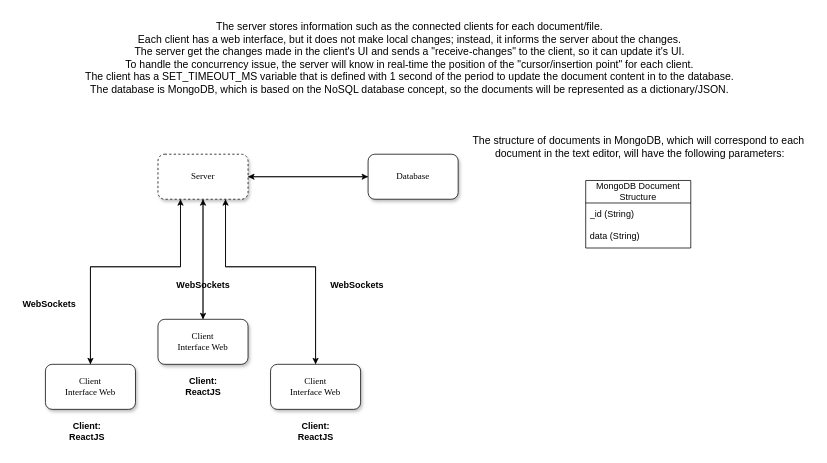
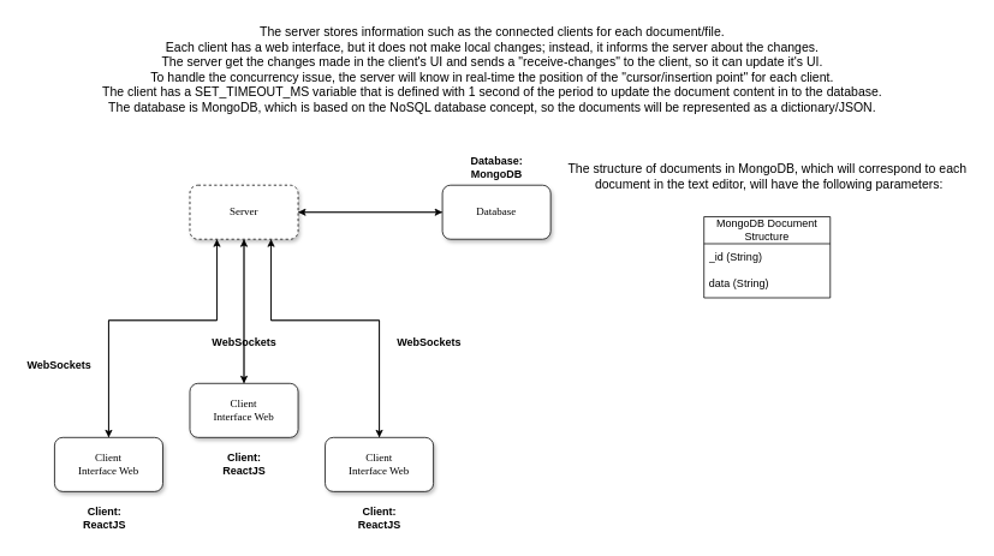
+ <mxCell id="15" value="&lt;div&gt;&lt;b&gt;Database:&lt;/b&gt;&lt;b&gt;&lt;br&gt;&lt;/b&gt;&lt;/div&gt;&lt;div&gt;&lt;b&gt;MongoDB&lt;/b&gt;&lt;/div&gt;" style="text;html=1;align=center;verticalAlign=middle;resizable=0;points=[];autosize=1;strokeColor=none;fillColor=none;" parent="1" vertex="1"><mxGeometry x="510" y="165" width="80" height="40" as="geometry" /></mxCell>
